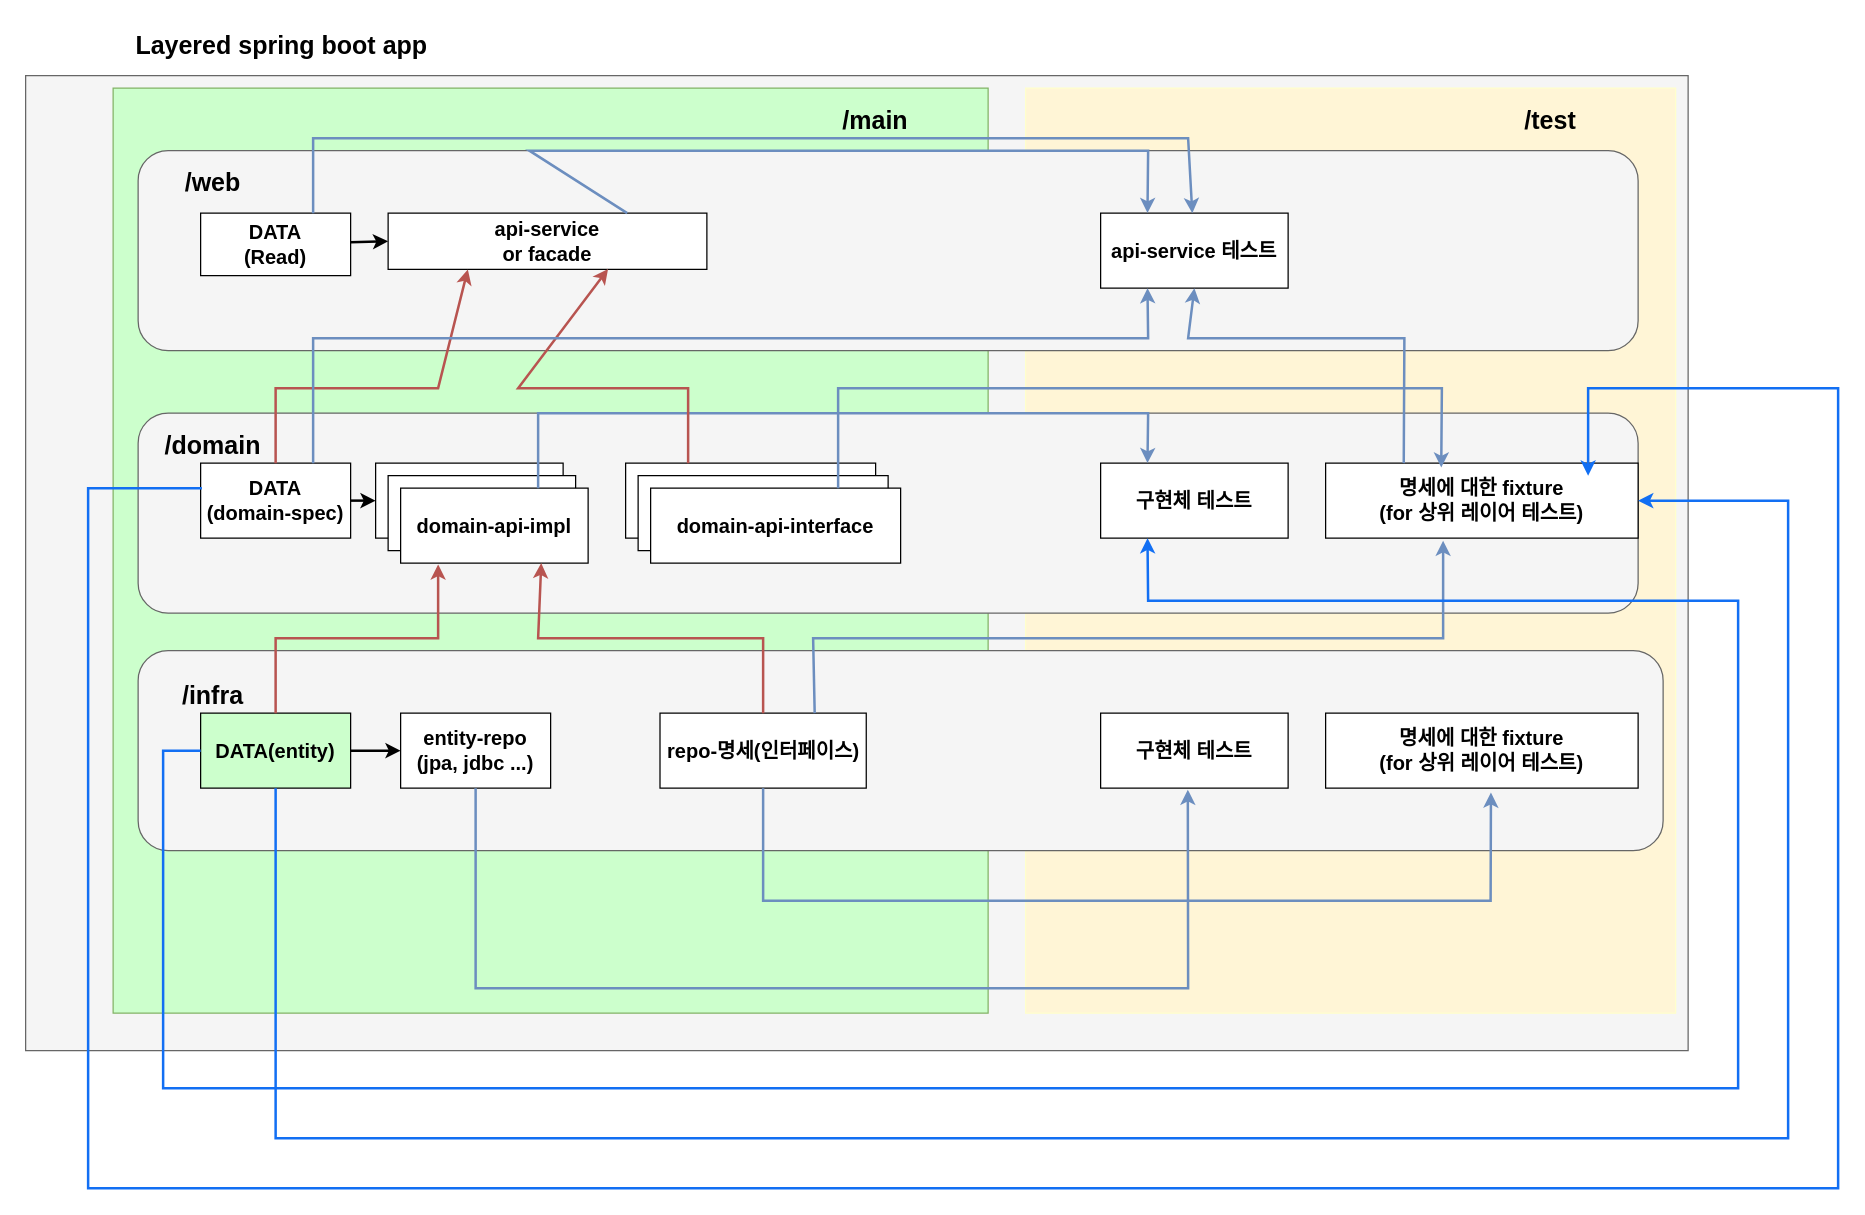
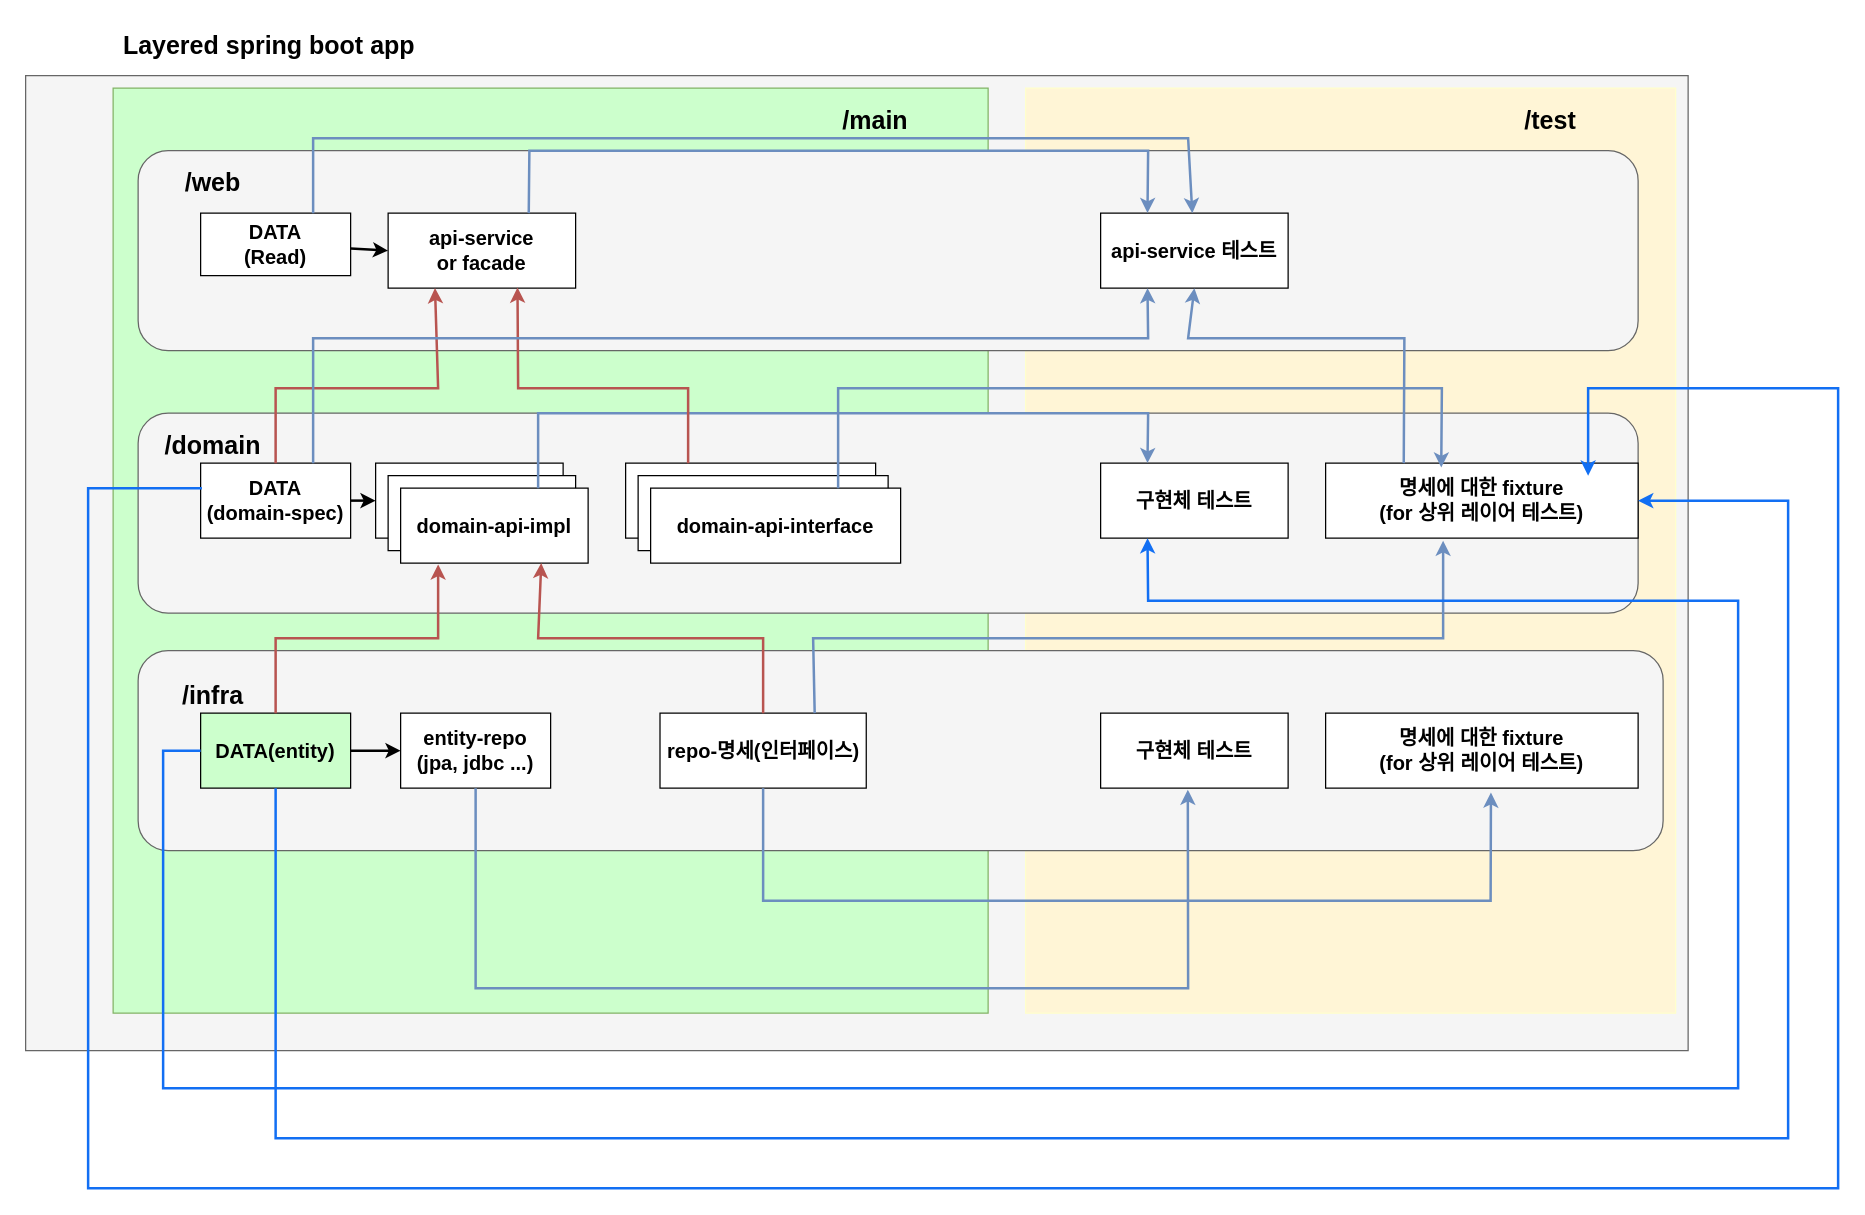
- <mxCell id="41" value="&lt;b&gt;&lt;font style=&quot;font-size: 20px;&quot;&gt;Layered spring boot app&lt;/font&gt;&lt;/b&gt;" style="text;html=1;align=center;verticalAlign=middle;whiteSpace=wrap;rounded=0;" vertex="1" parent="1"><mxGeometry x="70" y="20" width="310" height="30" as="geometry" /></mxCell>
+ <mxCell id="41" value="&lt;b&gt;&lt;font style=&quot;font-size: 20px;&quot;&gt;Layered spring boot app&lt;/font&gt;&lt;/b&gt;" style="text;html=1;align=center;verticalAlign=middle;whiteSpace=wrap;rounded=0;" vertex="1" parent="1"><mxGeometry x="60" y="20" width="310" height="30" as="geometry" /></mxCell>
- <mxCell id="29" value="&lt;span style=&quot;font-size: 16px;&quot;&gt;&lt;b&gt;api-service&lt;br&gt;or facade&lt;/b&gt;&lt;/span&gt;" style="rounded=0;whiteSpace=wrap;html=1;" vertex="1" parent="1"><mxGeometry x="310" y="170" width="255" height="45" as="geometry" /></mxCell>
+ <mxCell id="29" value="&lt;span style=&quot;font-size: 16px;&quot;&gt;&lt;b&gt;api-service&lt;br&gt;or facade&lt;/b&gt;&lt;/span&gt;" style="rounded=0;whiteSpace=wrap;html=1;" vertex="1" parent="1"><mxGeometry x="310" y="170" width="150" height="60" as="geometry" /></mxCell>
